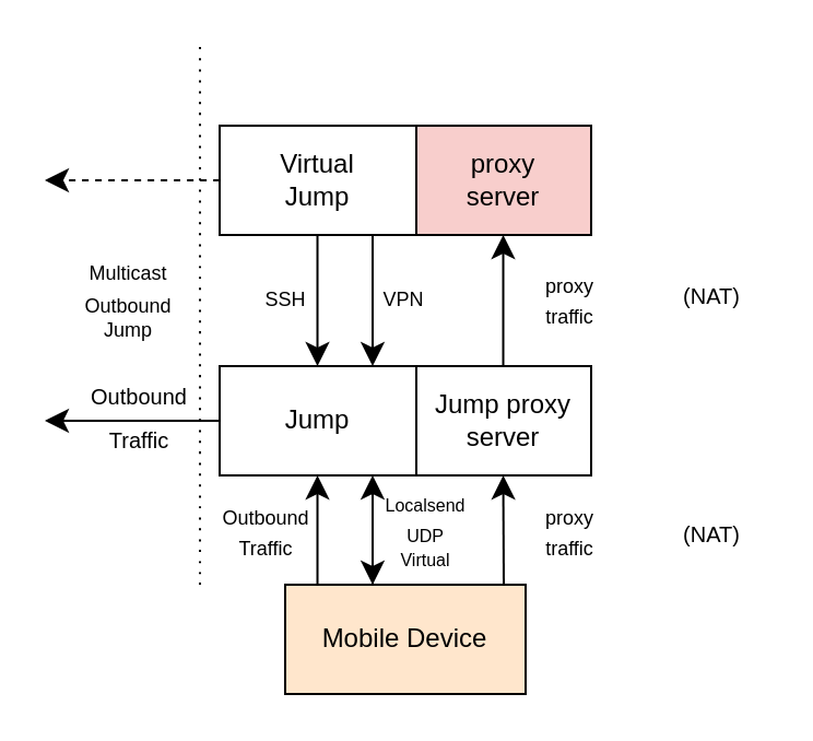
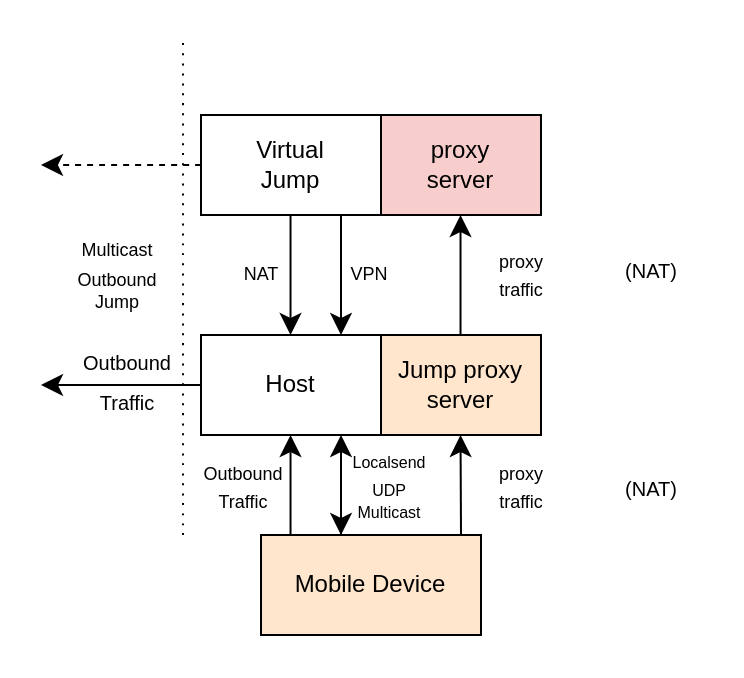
- <mxCell id="15" value="&lt;font style=&quot;font-size: 9px;&quot;&gt;SSH&lt;/font&gt;" style="text;html=1;align=center;verticalAlign=middle;resizable=0;points=[];autosize=1;strokeColor=none;fillColor=none;fontSize=16;" vertex="1" parent="1"><mxGeometry x="110" y="119" width="40" height="30" as="geometry" /></mxCell>
+ <mxCell id="15" value="&lt;font style=&quot;font-size: 9px;&quot;&gt;NAT&lt;/font&gt;" style="text;html=1;align=center;verticalAlign=middle;resizable=0;points=[];autosize=1;strokeColor=none;fillColor=none;fontSize=16;" vertex="1" parent="1"><mxGeometry x="110" y="119" width="40" height="30" as="geometry" /></mxCell>
- <mxCell id="4" value="Jump" style="rounded=0;whiteSpace=wrap;html=1;" vertex="1" parent="1"><mxGeometry x="100" y="167" width="90" height="50" as="geometry" /></mxCell>
+ <mxCell id="4" value="Host" style="rounded=0;whiteSpace=wrap;html=1;" vertex="1" parent="1"><mxGeometry x="100" y="167" width="90" height="50" as="geometry" /></mxCell>
- <mxCell id="5" value="Jump proxy server" style="rounded=0;whiteSpace=wrap;html=1;" vertex="1" parent="1"><mxGeometry x="190" y="167" width="80" height="50" as="geometry" /></mxCell>
+ <mxCell id="5" value="Jump proxy server" style="rounded=0;whiteSpace=wrap;html=1;fillColor=#ffe6cc;" vertex="1" parent="1"><mxGeometry x="190" y="167" width="80" height="50" as="geometry" /></mxCell>
- <mxCell id="23" value="&lt;font style=&quot;font-size: 8px; line-height: 60%;&quot;&gt;Localsend&lt;/font&gt;&lt;div style=&quot;line-height: 60%;&quot;&gt;&lt;font style=&quot;font-size: 8px; line-height: 60%;&quot;&gt;UDP&lt;/font&gt;&lt;/div&gt;&lt;div style=&quot;line-height: 60%;&quot;&gt;&lt;font style=&quot;font-size: 8px; line-height: 60%;&quot;&gt;Virtual&lt;/font&gt;&lt;/div&gt;" style="text;html=1;align=center;verticalAlign=middle;resizable=0;points=[];autosize=1;strokeColor=none;fillColor=none;fontSize=16;" vertex="1" parent="1"><mxGeometry x="164" y="214" width="60" height="50" as="geometry" /></mxCell>
+ <mxCell id="23" value="&lt;font style=&quot;font-size: 8px; line-height: 60%;&quot;&gt;Localsend&lt;/font&gt;&lt;div style=&quot;line-height: 60%;&quot;&gt;&lt;font style=&quot;font-size: 8px; line-height: 60%;&quot;&gt;UDP&lt;/font&gt;&lt;/div&gt;&lt;div style=&quot;line-height: 60%;&quot;&gt;&lt;font style=&quot;font-size: 8px; line-height: 60%;&quot;&gt;Multicast&lt;/font&gt;&lt;/div&gt;" style="text;html=1;align=center;verticalAlign=middle;resizable=0;points=[];autosize=1;strokeColor=none;fillColor=none;fontSize=16;" vertex="1" parent="1"><mxGeometry x="164" y="214" width="60" height="50" as="geometry" /></mxCell>
